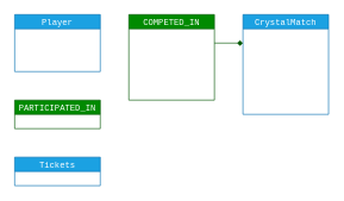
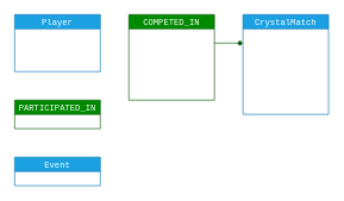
- <mxCell id="20" value="Tickets" style="swimlane;fontStyle=0;childLayout=stackLayout;horizontal=1;startSize=20;horizontalStack=0;resizeParent=1;resizeParentMax=0;resizeLast=0;collapsible=0;marginBottom=0;fontSize=12;strokeWidth=1;perimeterSpacing=0;swimlaneLine=1;rounded=0;shadow=0;glass=0;sketch=0;arcSize=25;fillColor=#1ba1e2;fontColor=#FFFFFF;strokeColor=#006EAF;fontFamily=Courier New;" parent="1" vertex="1"><mxGeometry x="20" y="220" width="120" height="40" as="geometry"><mxRectangle x="240" y="580" width="40" height="10" as="alternateBounds" /></mxGeometry></mxCell>
+ <mxCell id="20" value="Event" style="swimlane;fontStyle=0;childLayout=stackLayout;horizontal=1;startSize=20;horizontalStack=0;resizeParent=1;resizeParentMax=0;resizeLast=0;collapsible=0;marginBottom=0;fontSize=12;strokeWidth=1;perimeterSpacing=0;swimlaneLine=1;rounded=0;shadow=0;glass=0;sketch=0;arcSize=25;fillColor=#1ba1e2;fontColor=#FFFFFF;strokeColor=#006EAF;fontFamily=Courier New;" parent="1" vertex="1"><mxGeometry x="20" y="220" width="120" height="40" as="geometry"><mxRectangle x="240" y="580" width="40" height="10" as="alternateBounds" /></mxGeometry></mxCell>
